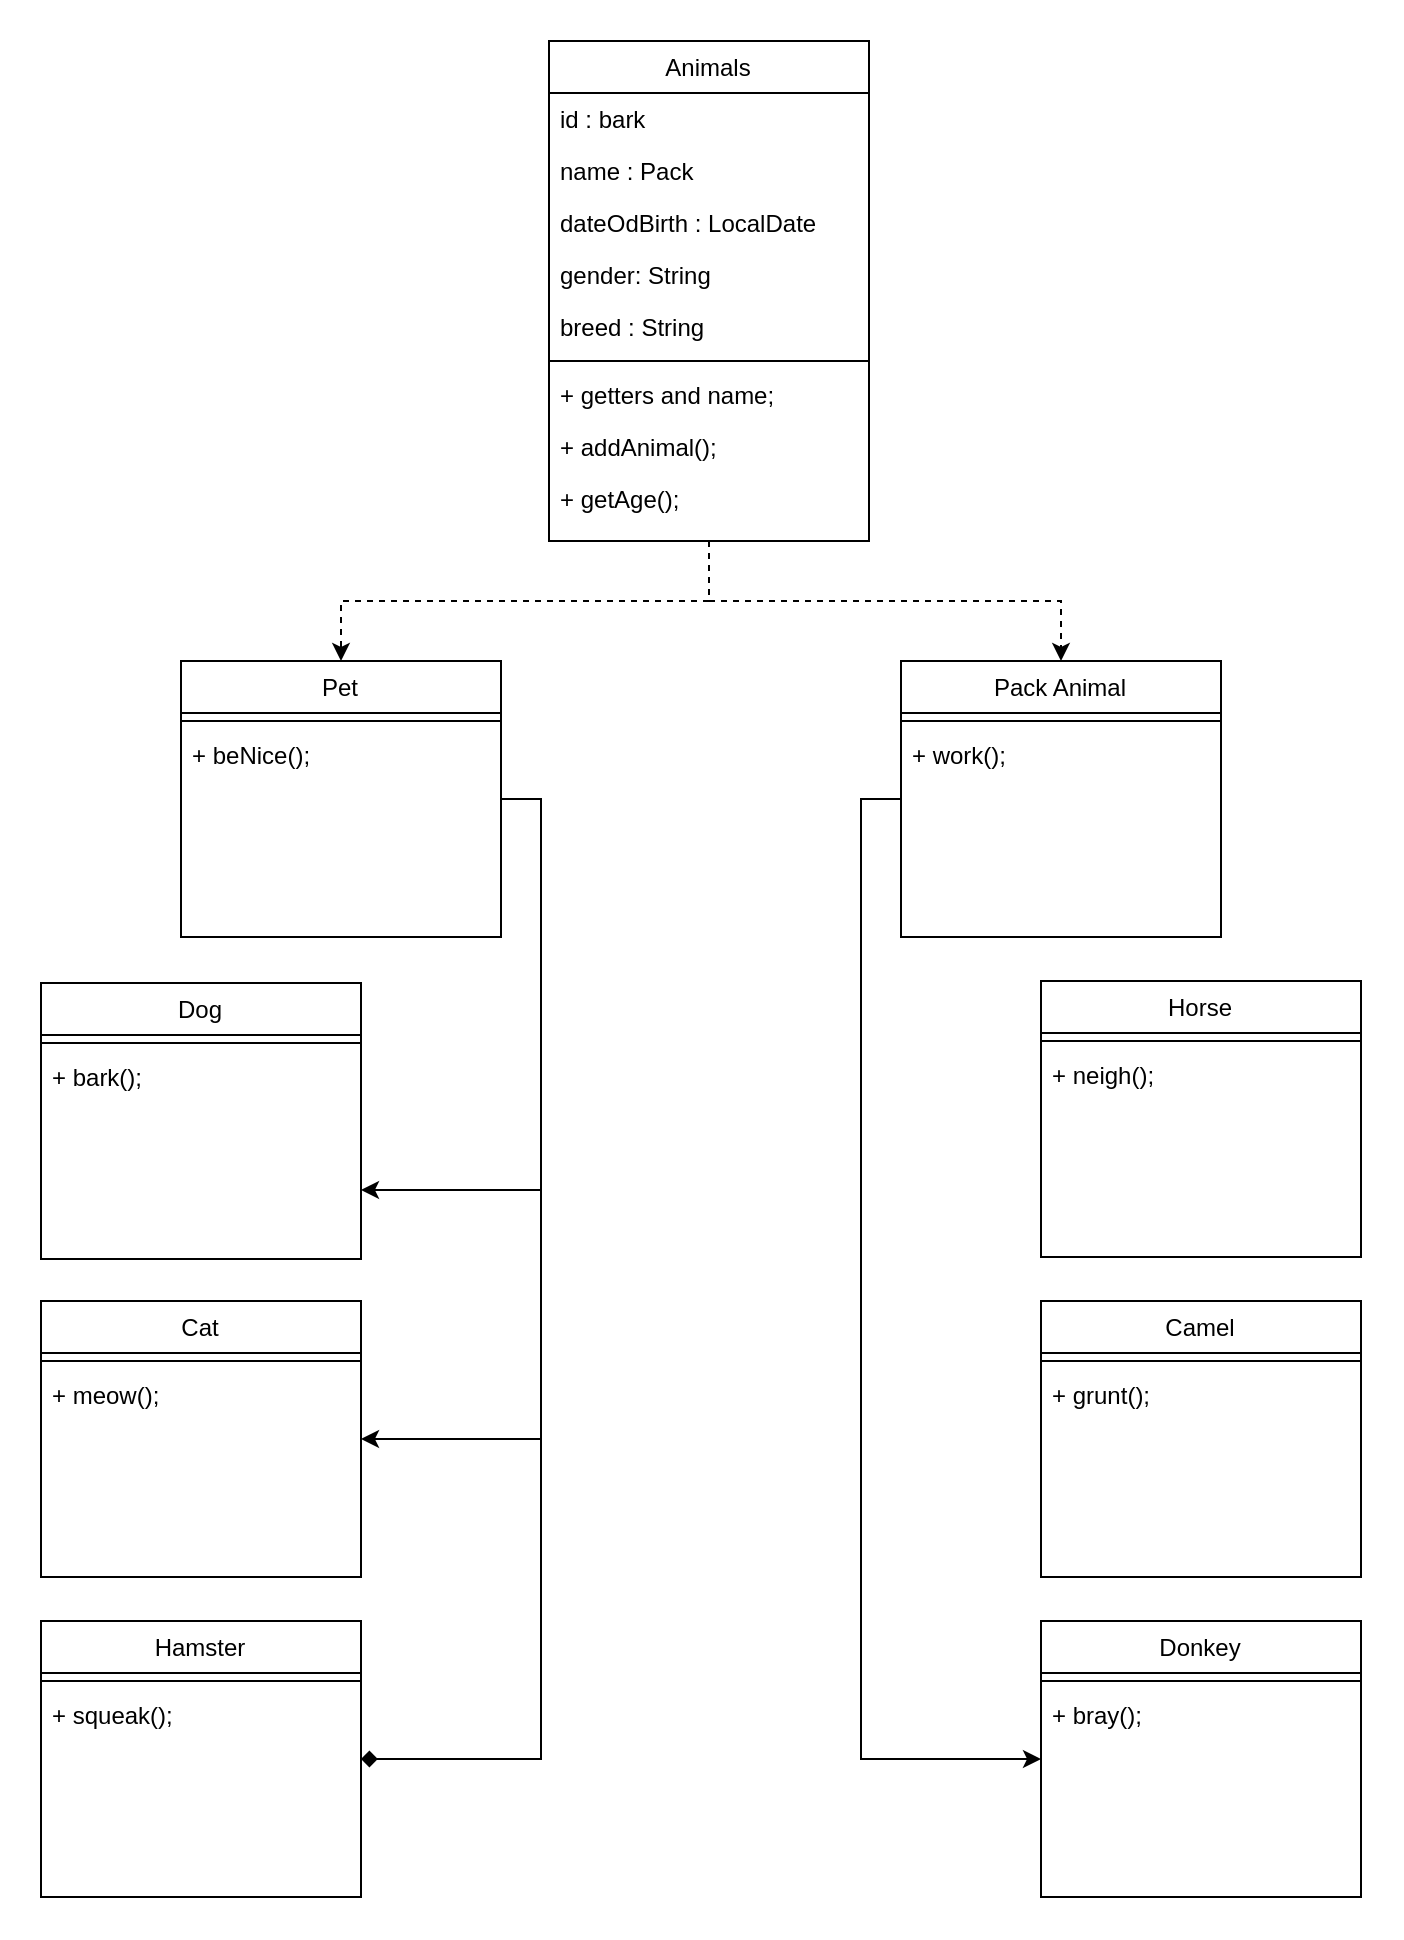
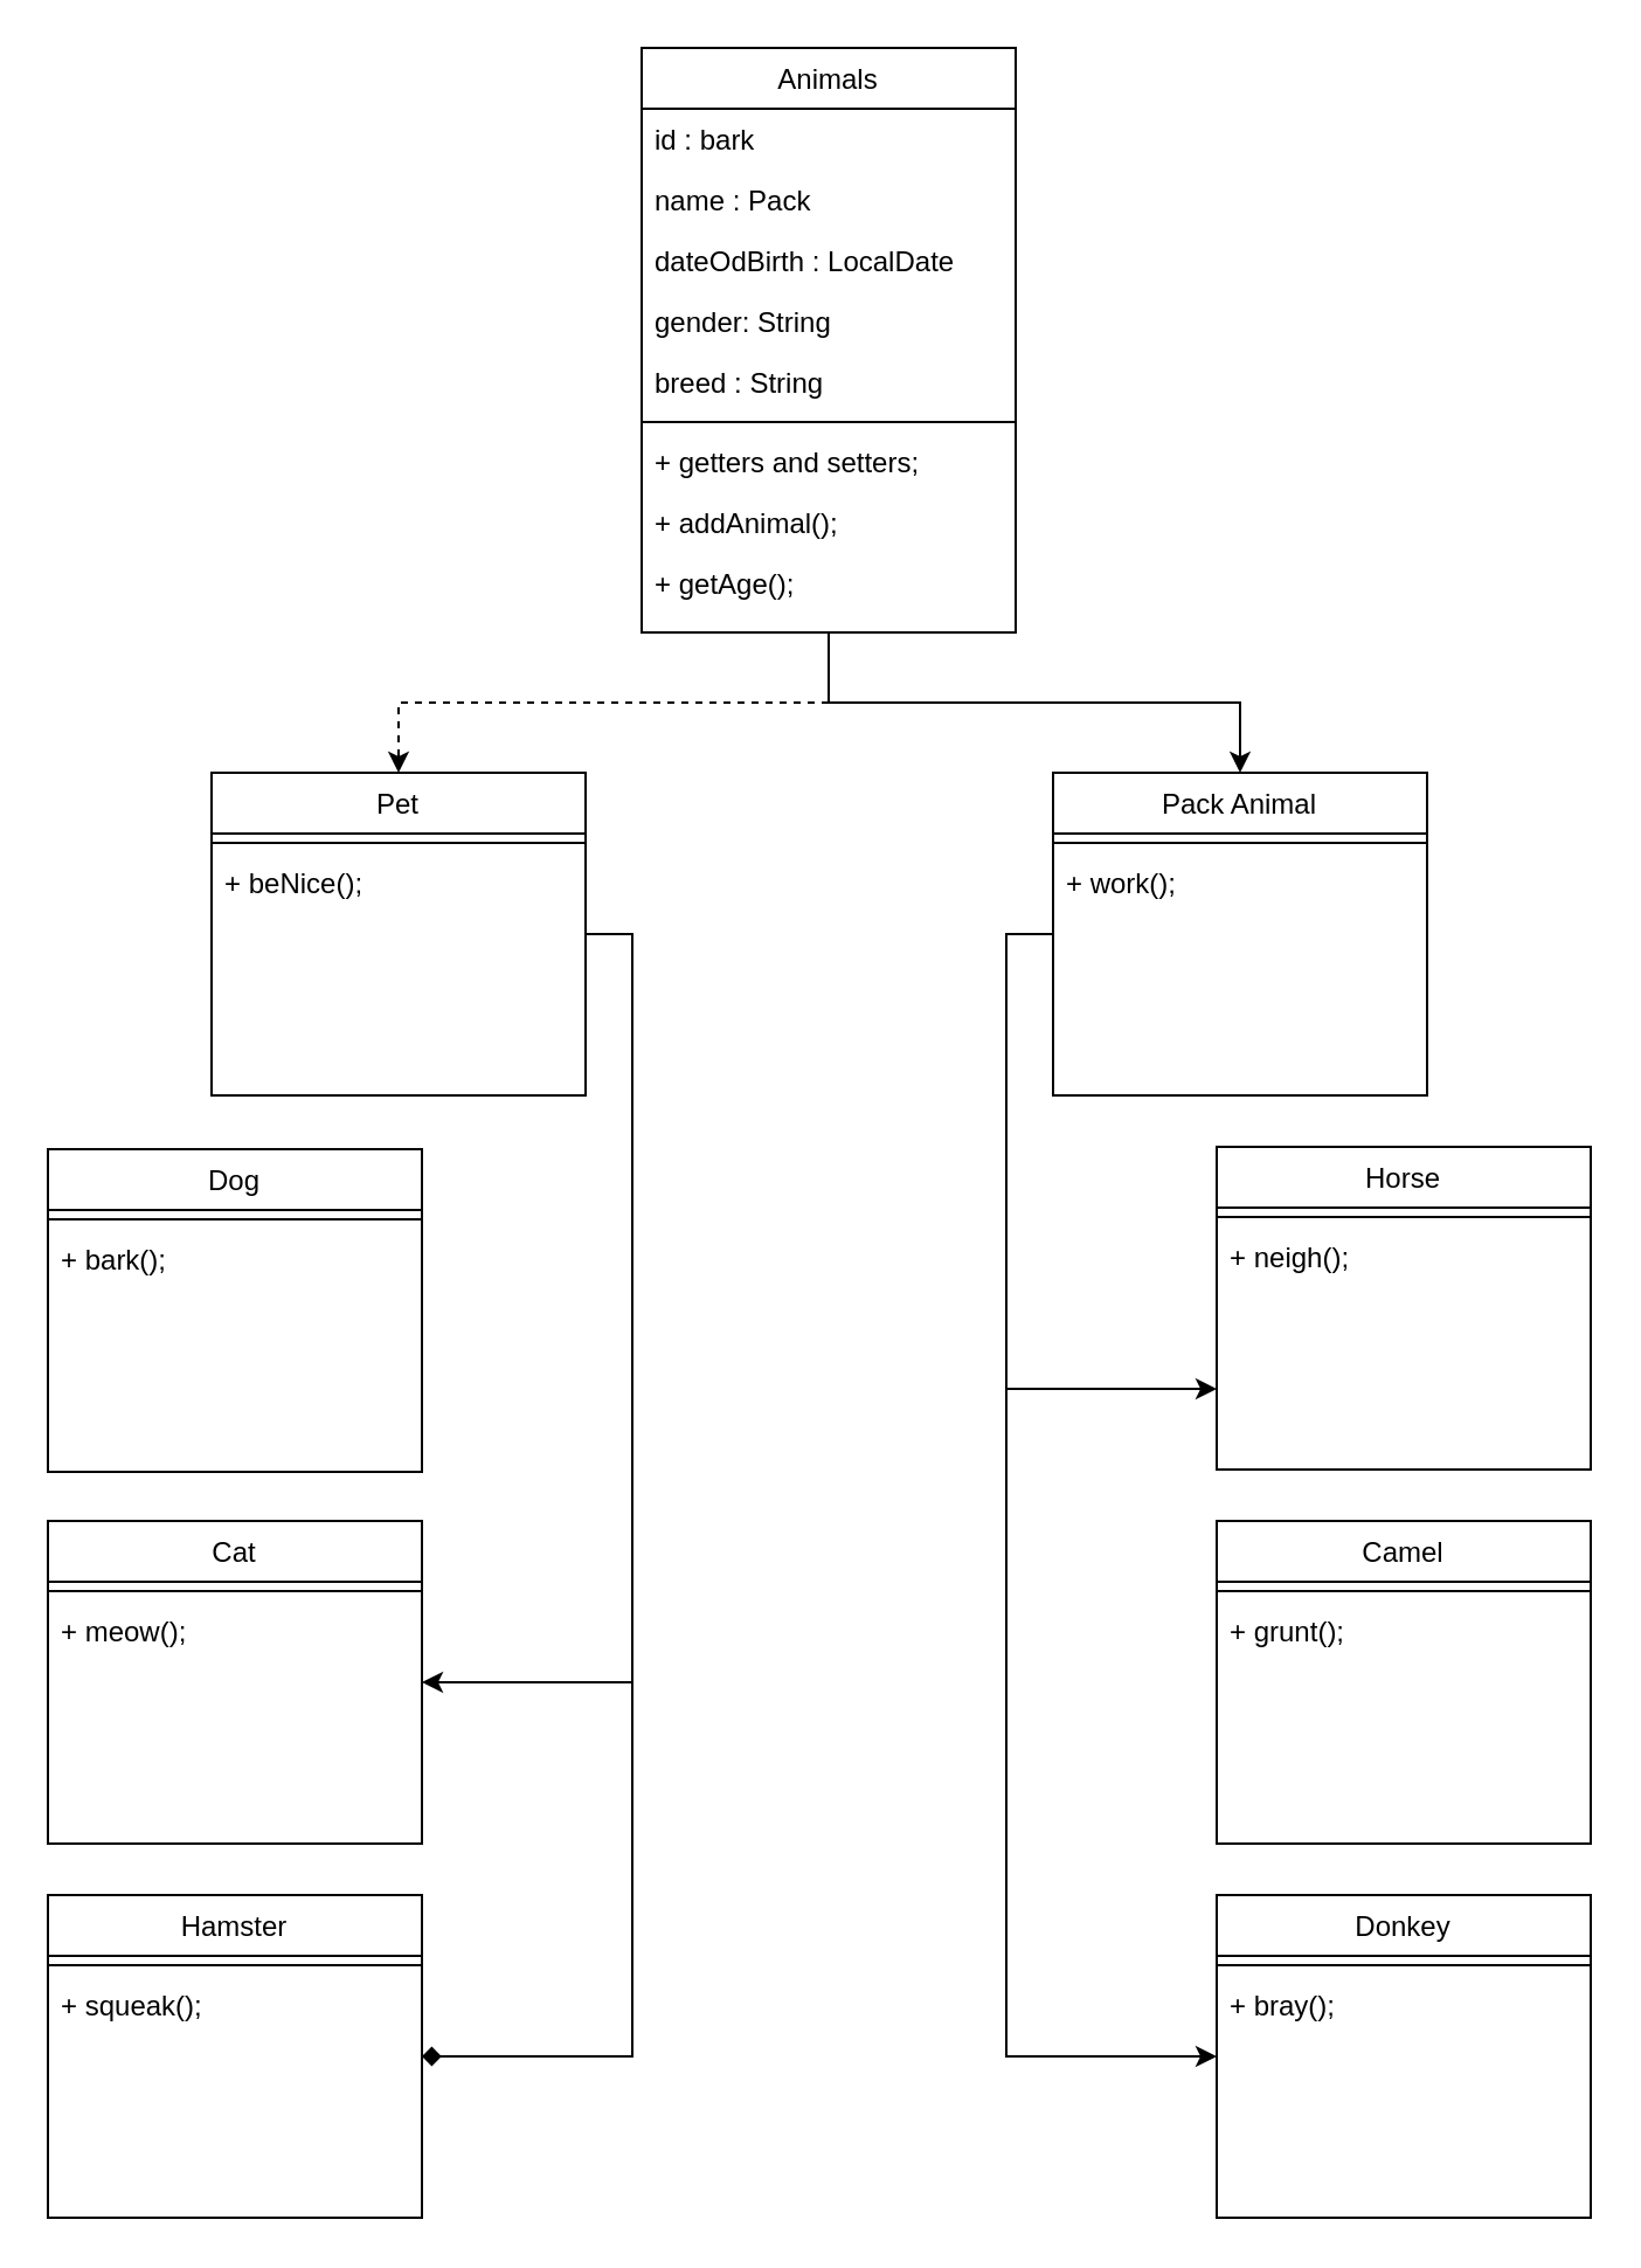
- <mxCell id="22" value="+ getters and name;" style="text;align=left;verticalAlign=top;spacingLeft=4;spacingRight=4;overflow=hidden;rotatable=0;points=[[0,0.5],[1,0.5]];portConstraint=eastwest;" parent="15" vertex="1"><mxGeometry y="164" width="160" height="26" as="geometry" /></mxCell>
+ <mxCell id="22" value="+ getters and setters;" style="text;align=left;verticalAlign=top;spacingLeft=4;spacingRight=4;overflow=hidden;rotatable=0;points=[[0,0.5],[1,0.5]];portConstraint=eastwest;" parent="15" vertex="1"><mxGeometry y="164" width="160" height="26" as="geometry" /></mxCell>
- <mxCell id="14" style="edgeStyle=orthogonalEdgeStyle;rounded=0;orthogonalLoop=1;jettySize=auto;html=1;exitX=0.5;exitY=1;exitDx=0;exitDy=0;dashed=1;" edge="1" parent="1" source="15" target="10"><mxGeometry relative="1" as="geometry" /></mxCell>
+ <mxCell id="14" style="edgeStyle=orthogonalEdgeStyle;rounded=0;orthogonalLoop=1;jettySize=auto;html=1;exitX=0.5;exitY=1;exitDx=0;exitDy=0;" edge="1" parent="1" source="15" target="10"><mxGeometry relative="1" as="geometry" /></mxCell>
+ <mxCell id="9" style="edgeStyle=orthogonalEdgeStyle;rounded=0;orthogonalLoop=1;jettySize=auto;html=1;exitX=0;exitY=0.5;exitDx=0;exitDy=0;entryX=0;entryY=0.75;entryDx=0;entryDy=0;" edge="1" parent="1" source="10" target="40"><mxGeometry relative="1" as="geometry" /></mxCell>
- <mxCell id="4" style="edgeStyle=orthogonalEdgeStyle;rounded=0;orthogonalLoop=1;jettySize=auto;html=1;exitX=1;exitY=0.5;exitDx=0;exitDy=0;entryX=1;entryY=0.75;entryDx=0;entryDy=0;" edge="1" parent="1" source="5" target="31"><mxGeometry relative="1" as="geometry" /></mxCell>
